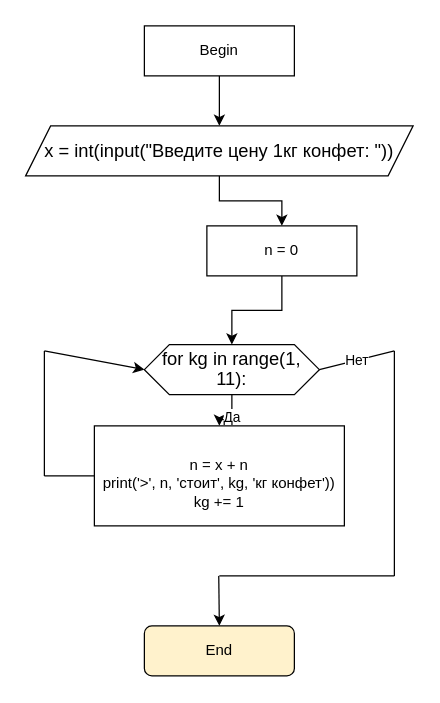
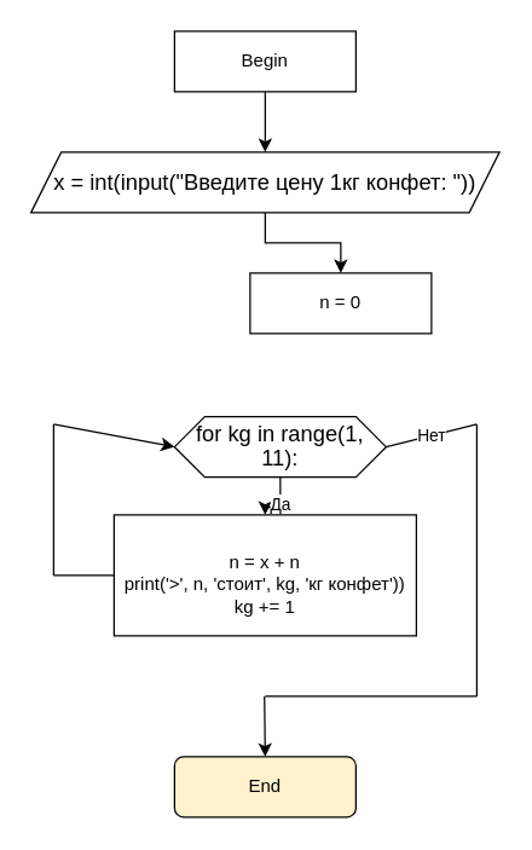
- <mxCell id="6" value="" style="edgeStyle=orthogonalEdgeStyle;rounded=0;orthogonalLoop=1;jettySize=auto;html=1;" edge="1" parent="1" source="7" target="9"><mxGeometry relative="1" as="geometry" /></mxCell>
